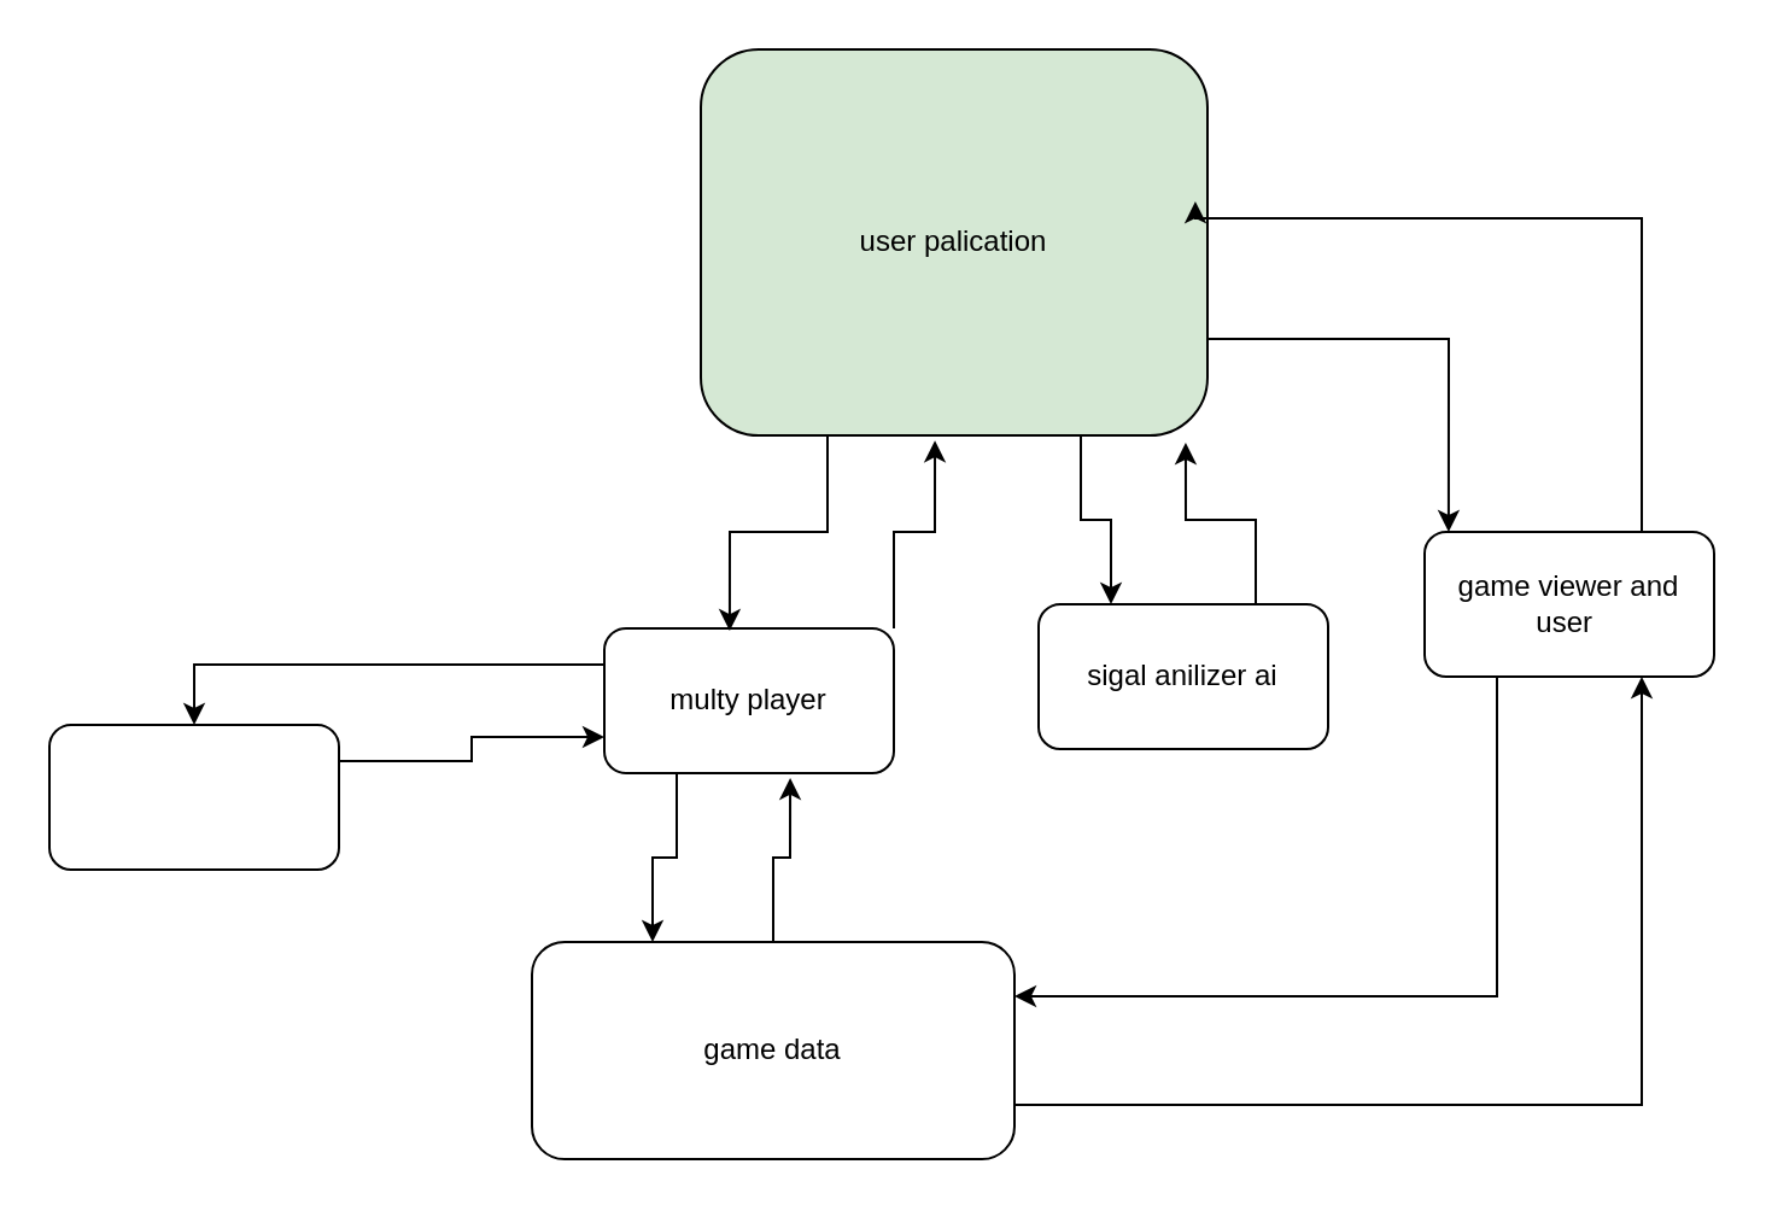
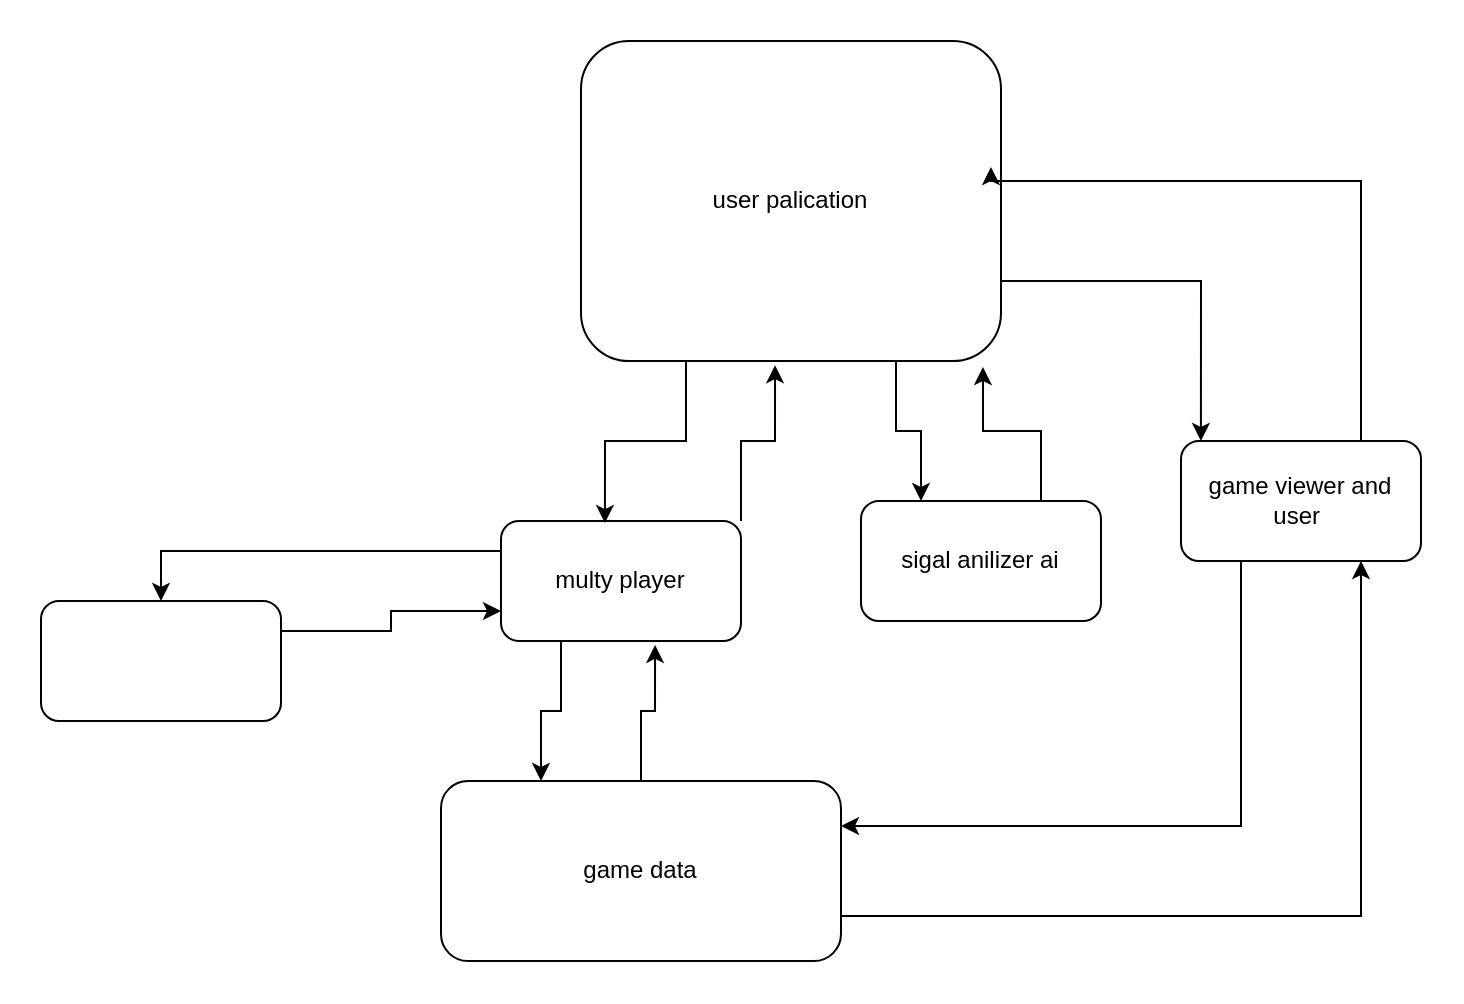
- <mxCell id="3" value="user palication" style="rounded=1;whiteSpace=wrap;html=1;fillColor=#d5e8d4;" vertex="1" parent="1"><mxGeometry x="290" y="20" width="210" height="160" as="geometry" /></mxCell>
+ <mxCell id="3" value="user palication" style="rounded=1;whiteSpace=wrap;html=1;" vertex="1" parent="1"><mxGeometry x="290" y="20" width="210" height="160" as="geometry" /></mxCell>
